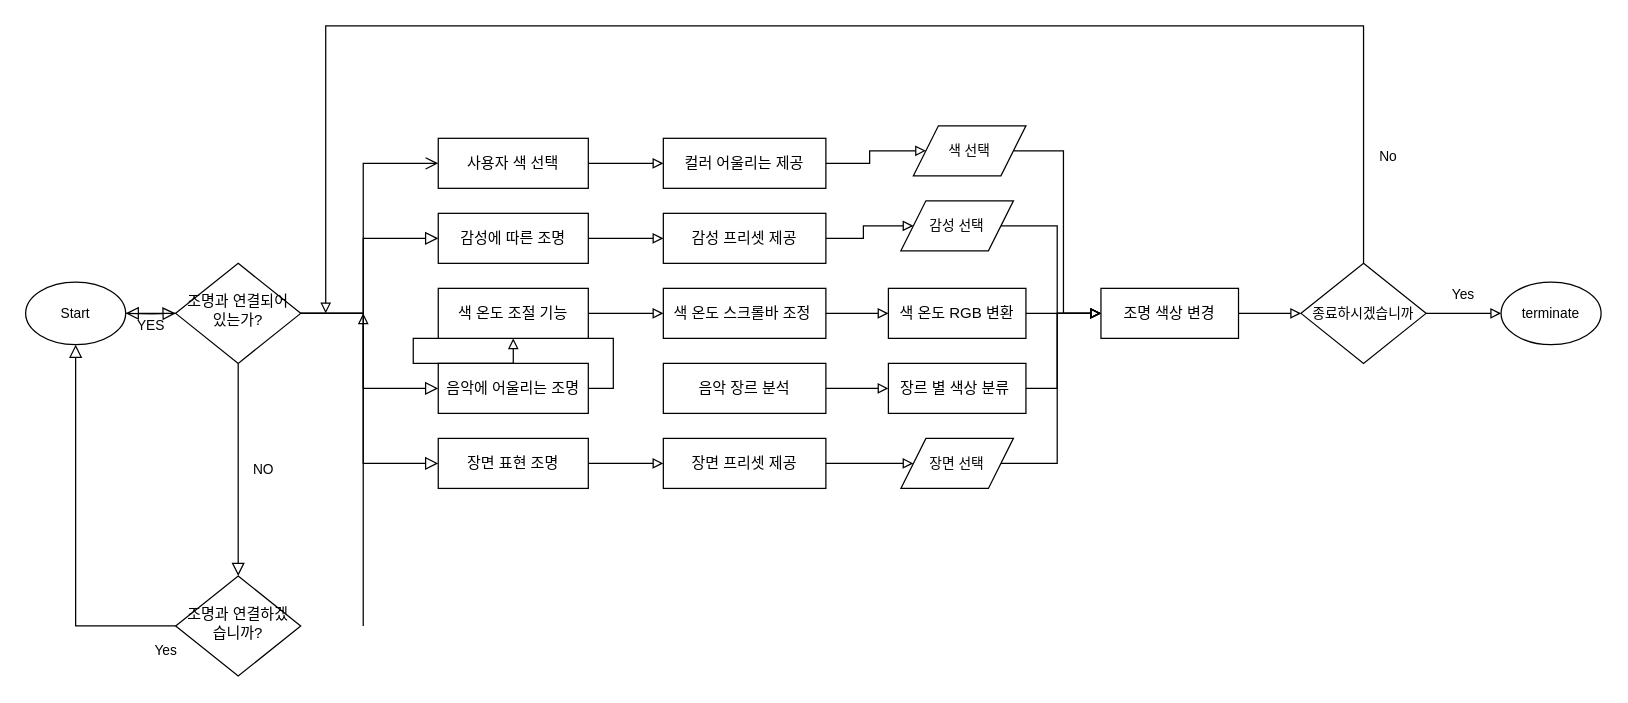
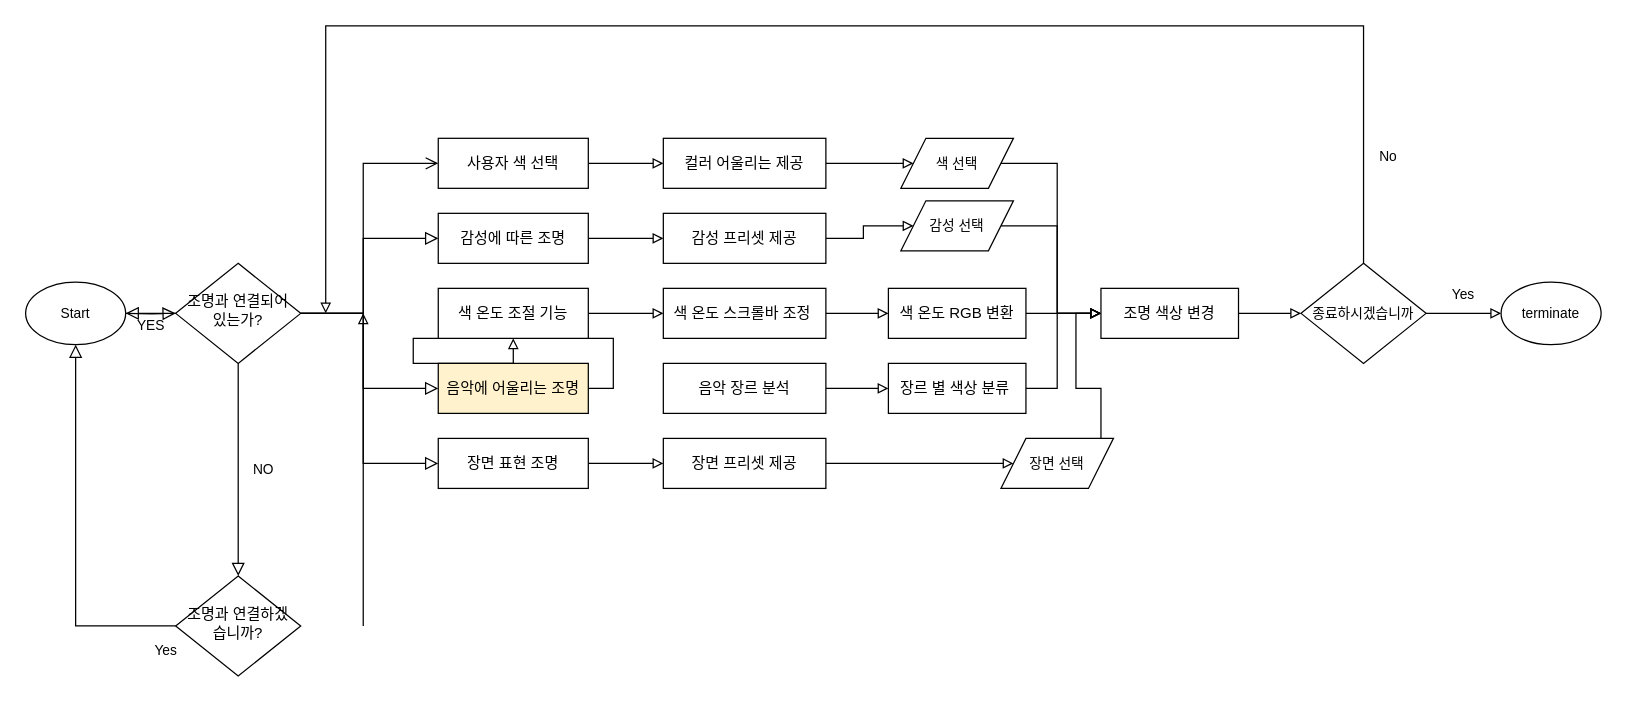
- <mxCell id="34" value="색 선택" style="shape=parallelogram;perimeter=parallelogramPerimeter;whiteSpace=wrap;html=1;fixedSize=1;fontFamily=Helvetica;fontSize=11;fontColor=default;" vertex="1" parent="1"><mxGeometry x="730" y="100" width="90" height="40" as="geometry" /></mxCell>
+ <mxCell id="34" value="색 선택" style="shape=parallelogram;perimeter=parallelogramPerimeter;whiteSpace=wrap;html=1;fixedSize=1;fontFamily=Helvetica;fontSize=11;fontColor=default;" vertex="1" parent="1"><mxGeometry x="720" y="110" width="90" height="40" as="geometry" /></mxCell>
- <mxCell id="7" value="음악에 어울리는 조명" style="rounded=0;whiteSpace=wrap;html=1;fontSize=12;glass=0;strokeWidth=1;shadow=0;" parent="1" vertex="1"><mxGeometry x="350" y="290" width="120" height="40" as="geometry" /></mxCell>
+ <mxCell id="7" value="음악에 어울리는 조명" style="rounded=0;whiteSpace=wrap;html=1;fontSize=12;glass=0;strokeWidth=1;shadow=0;fillColor=#fff2cc;" parent="1" vertex="1"><mxGeometry x="350" y="290" width="120" height="40" as="geometry" /></mxCell>
- <mxCell id="40" value="장면 선택" style="shape=parallelogram;perimeter=parallelogramPerimeter;whiteSpace=wrap;html=1;fixedSize=1;fontFamily=Helvetica;fontSize=11;fontColor=default;" vertex="1" parent="1"><mxGeometry x="720" y="350" width="90" height="40" as="geometry" /></mxCell>
+ <mxCell id="40" value="장면 선택" style="shape=parallelogram;perimeter=parallelogramPerimeter;whiteSpace=wrap;html=1;fixedSize=1;fontFamily=Helvetica;fontSize=11;fontColor=default;" vertex="1" parent="1"><mxGeometry x="800" y="350" width="90" height="40" as="geometry" /></mxCell>
